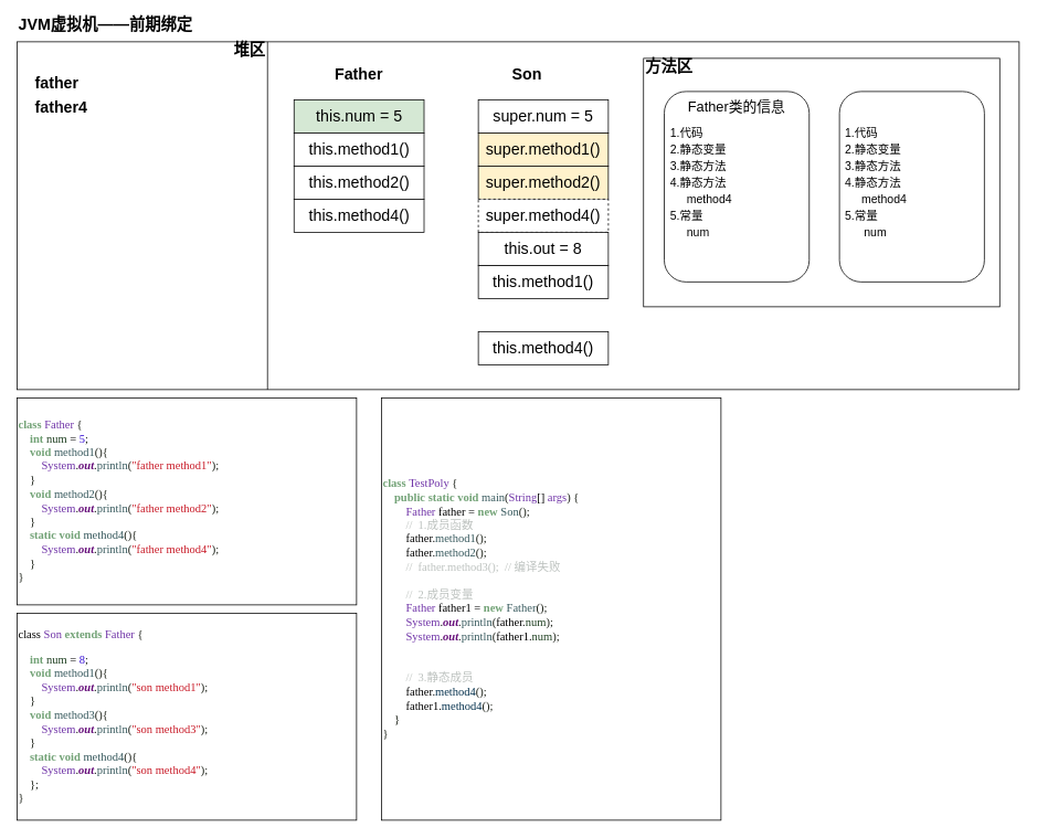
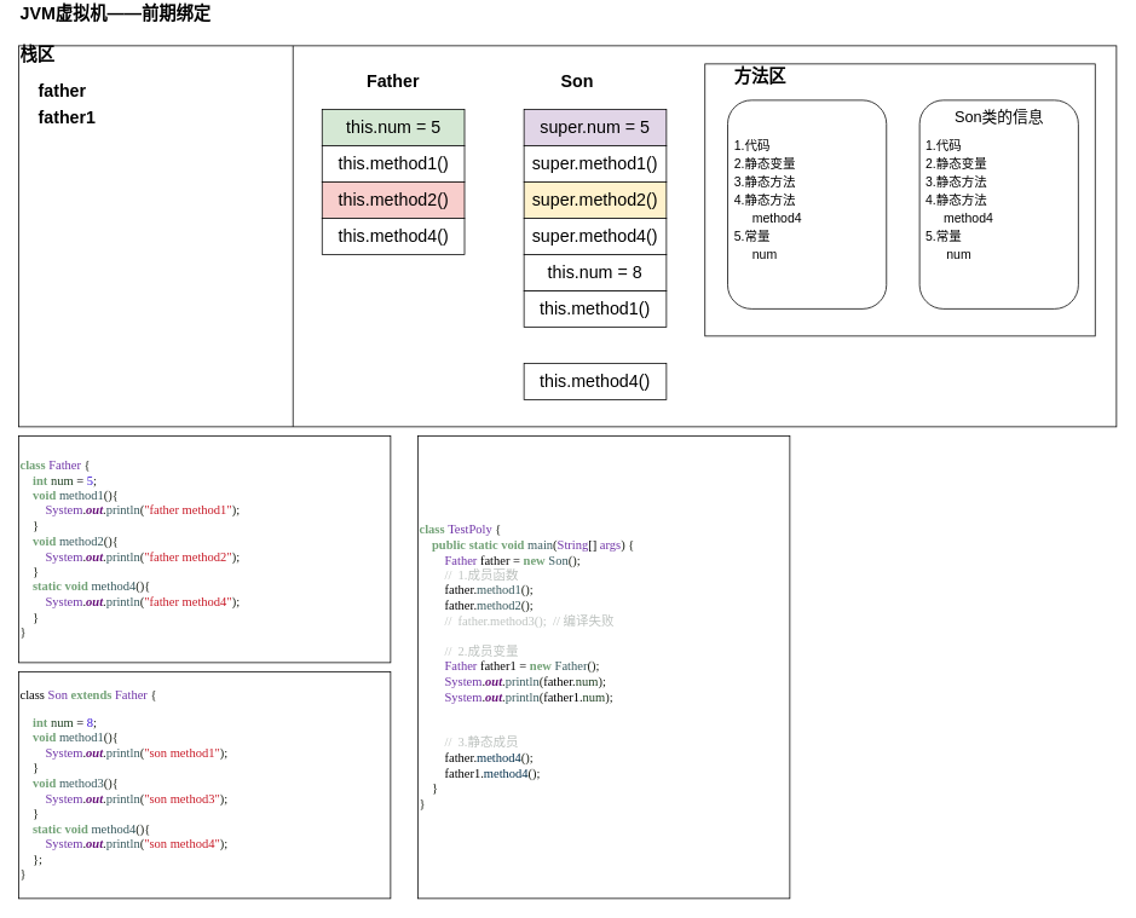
- <mxCell id="5" value="JVM虚拟机——前期绑定" style="text;html=1;strokeColor=none;fillColor=none;align=left;verticalAlign=middle;whiteSpace=wrap;rounded=0;fontSize=19;fontStyle=1" parent="1" vertex="1"><mxGeometry x="20" y="20" width="220" height="20" as="geometry" /></mxCell>
+ <mxCell id="5" value="JVM虚拟机——前期绑定" style="text;html=1;strokeColor=none;fillColor=none;align=left;verticalAlign=middle;whiteSpace=wrap;rounded=0;fontSize=19;fontStyle=1" parent="1" vertex="1"><mxGeometry x="20" y="5" width="220" height="20" as="geometry" /></mxCell>
+ <mxCell id="3" value="栈区" style="text;html=1;strokeColor=none;fillColor=none;align=left;verticalAlign=middle;whiteSpace=wrap;rounded=0;fontSize=19;fontStyle=1" parent="1" vertex="1"><mxGeometry x="20" y="50" width="40" height="20" as="geometry" /></mxCell>
- <mxCell id="4" value="堆区" style="text;html=1;strokeColor=none;fillColor=none;align=left;verticalAlign=middle;whiteSpace=wrap;rounded=0;fontSize=19;fontStyle=1" parent="1" vertex="1"><mxGeometry x="280" y="50" width="120" height="20" as="geometry" /></mxCell>
- <mxCell id="11" value="方法区" style="text;html=1;strokeColor=none;fillColor=none;align=left;verticalAlign=middle;whiteSpace=wrap;rounded=0;fontSize=19;fontStyle=1" parent="1" vertex="1"><mxGeometry x="776.5" y="70" width="120" height="20" as="geometry" /></mxCell>
+ <mxCell id="11" value="方法区" style="text;html=1;strokeColor=none;fillColor=none;align=left;verticalAlign=middle;whiteSpace=wrap;rounded=0;fontSize=19;fontStyle=1" parent="1" vertex="1"><mxGeometry x="806.5" y="75" width="120" height="20" as="geometry" /></mxCell>
- <mxCell id="8" value="father4" style="text;html=1;strokeColor=none;fillColor=none;align=left;verticalAlign=middle;whiteSpace=wrap;rounded=0;fontSize=19;fontStyle=1" parent="1" vertex="1"><mxGeometry x="40" y="120" width="70" height="20" as="geometry" /></mxCell>
+ <mxCell id="8" value="father1" style="text;html=1;strokeColor=none;fillColor=none;align=left;verticalAlign=middle;whiteSpace=wrap;rounded=0;fontSize=19;fontStyle=1" parent="1" vertex="1"><mxGeometry x="40" y="120" width="70" height="20" as="geometry" /></mxCell>
- <mxCell id="16" value="Father类的信息" style="text;html=1;strokeColor=none;fillColor=none;align=center;verticalAlign=middle;whiteSpace=wrap;rounded=0;fontSize=17;fontStyle=0" parent="1" vertex="1"><mxGeometry x="829" y="120" width="120" height="20" as="geometry" /></mxCell>
+ <mxCell id="24" value="Son类的信息" style="text;html=1;strokeColor=none;fillColor=none;align=center;verticalAlign=middle;whiteSpace=wrap;rounded=0;fontSize=17;fontStyle=0" parent="1" vertex="1"><mxGeometry x="1040.5" y="120" width="120" height="20" as="geometry" /></mxCell>
- <mxCell id="38" value="&lt;span style=&quot;font-size: 19px&quot;&gt;super.num = 5&lt;/span&gt;" style="rounded=0;whiteSpace=wrap;html=1;align=center;" vertex="1" parent="1"><mxGeometry x="577" y="120" width="157" height="40" as="geometry" /></mxCell>
+ <mxCell id="38" value="&lt;span style=&quot;font-size: 19px&quot;&gt;super.num = 5&lt;/span&gt;" style="rounded=0;whiteSpace=wrap;html=1;align=center;fillColor=#e1d5e7;" vertex="1" parent="1"><mxGeometry x="577" y="120" width="157" height="40" as="geometry" /></mxCell>
- <mxCell id="39" value="&lt;span style=&quot;font-size: 19px&quot;&gt;super&lt;/span&gt;&lt;span style=&quot;font-size: 19px ; white-space: normal&quot;&gt;.method1()&lt;/span&gt;" style="rounded=0;whiteSpace=wrap;html=1;align=center;fillColor=#fff2cc;" vertex="1" parent="1"><mxGeometry x="577" y="160" width="157" height="40" as="geometry" /></mxCell>
+ <mxCell id="39" value="&lt;span style=&quot;font-size: 19px&quot;&gt;super&lt;/span&gt;&lt;span style=&quot;font-size: 19px ; white-space: normal&quot;&gt;.method1()&lt;/span&gt;" style="rounded=0;whiteSpace=wrap;html=1;align=center;" vertex="1" parent="1"><mxGeometry x="577" y="160" width="157" height="40" as="geometry" /></mxCell>
- <mxCell id="36" value="&lt;span style=&quot;font-size: 19px&quot;&gt;this.method2()&lt;/span&gt;" style="rounded=0;whiteSpace=wrap;html=1;align=center;" vertex="1" parent="1"><mxGeometry x="354.5" y="200" width="157" height="40" as="geometry" /></mxCell>
+ <mxCell id="36" value="&lt;span style=&quot;font-size: 19px&quot;&gt;this.method2()&lt;/span&gt;" style="rounded=0;whiteSpace=wrap;html=1;align=center;fillColor=#f8cecc;" vertex="1" parent="1"><mxGeometry x="354.5" y="200" width="157" height="40" as="geometry" /></mxCell>
- <mxCell id="41" value="&lt;span style=&quot;font-size: 19px&quot;&gt;super&lt;/span&gt;&lt;span style=&quot;font-size: 19px&quot;&gt;.method4()&lt;/span&gt;" style="rounded=0;whiteSpace=wrap;html=1;align=center;dashed=1;" vertex="1" parent="1"><mxGeometry x="577" y="240" width="157" height="40" as="geometry" /></mxCell>
+ <mxCell id="41" value="&lt;span style=&quot;font-size: 19px&quot;&gt;super&lt;/span&gt;&lt;span style=&quot;font-size: 19px&quot;&gt;.method4()&lt;/span&gt;" style="rounded=0;whiteSpace=wrap;html=1;align=center;" vertex="1" parent="1"><mxGeometry x="577" y="240" width="157" height="40" as="geometry" /></mxCell>
- <mxCell id="44" value="&lt;span style=&quot;font-size: 19px&quot;&gt;this.out = 8&lt;/span&gt;" style="rounded=0;whiteSpace=wrap;html=1;align=center;" vertex="1" parent="1"><mxGeometry x="577" y="280" width="157" height="40" as="geometry" /></mxCell>
+ <mxCell id="44" value="&lt;span style=&quot;font-size: 19px&quot;&gt;this.num = 8&lt;/span&gt;" style="rounded=0;whiteSpace=wrap;html=1;align=center;" vertex="1" parent="1"><mxGeometry x="577" y="280" width="157" height="40" as="geometry" /></mxCell>
